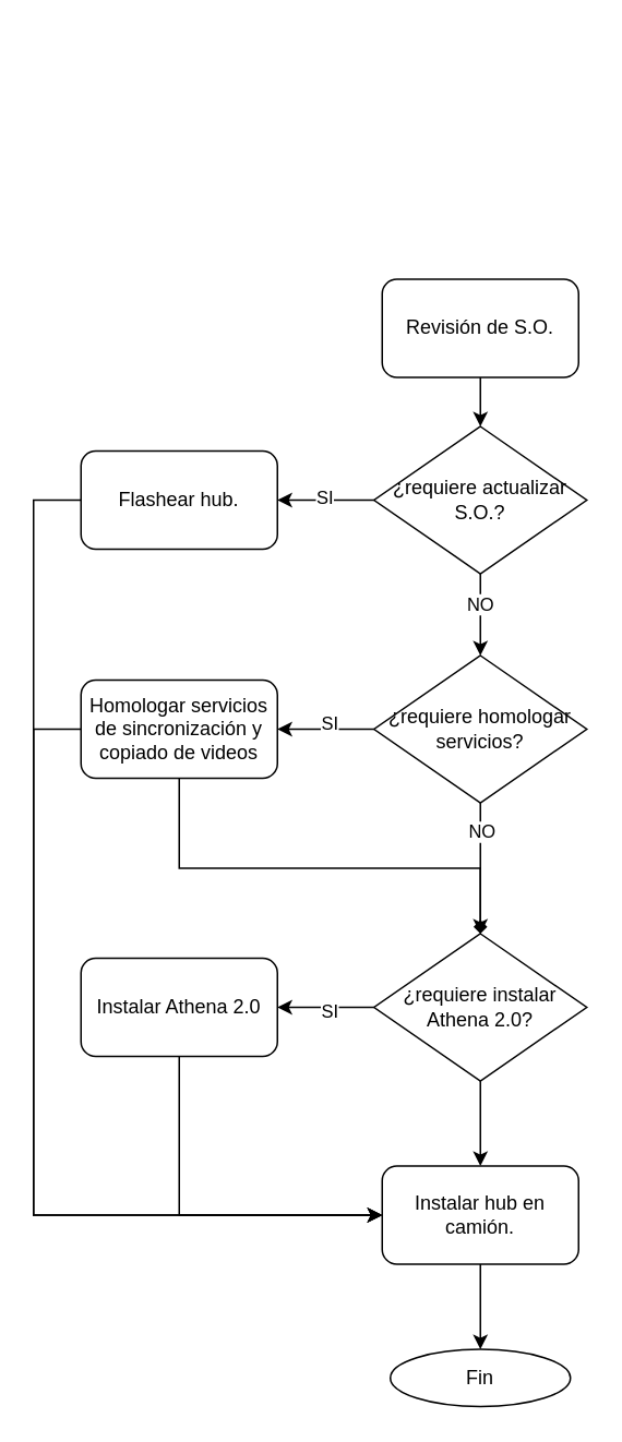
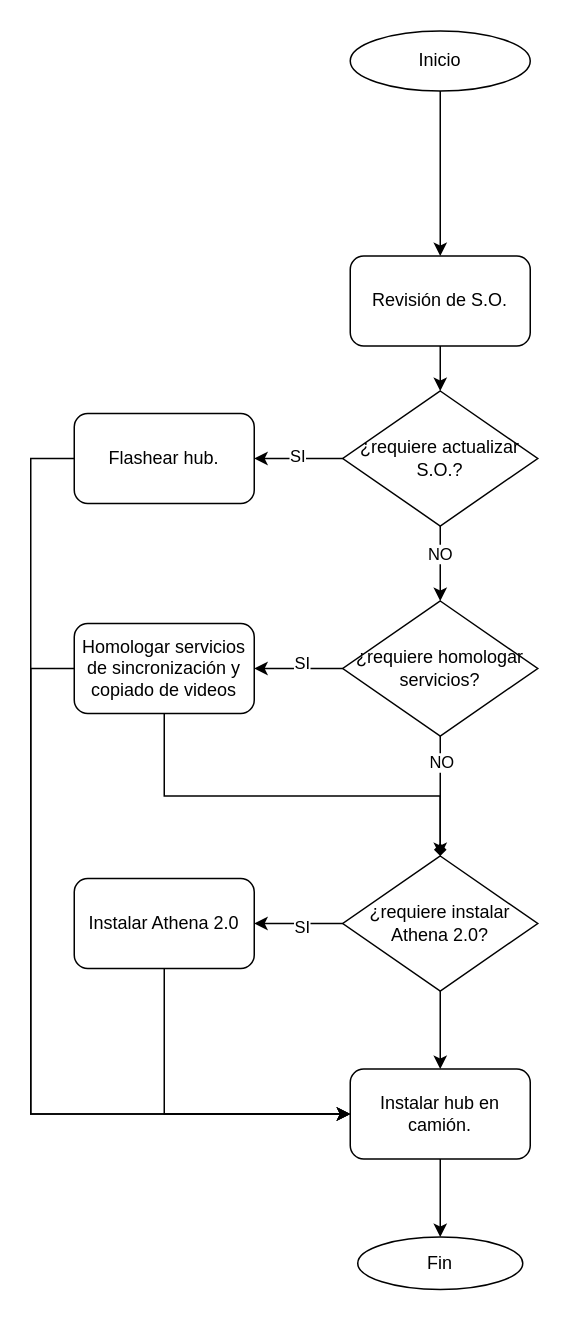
+ <mxCell id="3" value="Inicio" style="ellipse;whiteSpace=wrap;html=1;" vertex="1" parent="1"><mxGeometry x="233" y="20" width="120" height="40" as="geometry" /></mxCell>
+ <mxCell id="2" value="" style="edgeStyle=orthogonalEdgeStyle;rounded=0;orthogonalLoop=1;jettySize=auto;html=1;" edge="1" parent="1" source="3" target="5"><mxGeometry relative="1" as="geometry" /></mxCell>
